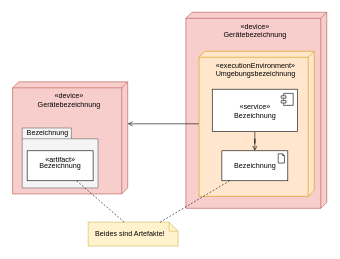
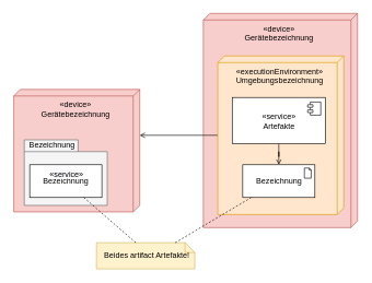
- <mxCell id="6" value="«service»&lt;br&gt;Bezeichnung" style="html=1;dropTarget=0;" parent="2" vertex="1"><mxGeometry x="44" y="128.275" width="142" height="70.451" as="geometry" /></mxCell>
+ <mxCell id="6" value="«service»&lt;br&gt;Artefakte" style="html=1;dropTarget=0;" parent="2" vertex="1"><mxGeometry x="44" y="128.275" width="142" height="70.451" as="geometry" /></mxCell>
- <mxCell id="16" value="&lt;span style=&quot;color: rgb(0 , 0 , 0) ; font-family: &amp;#34;helvetica&amp;#34; ; font-size: 12px ; font-style: normal ; font-weight: 400 ; letter-spacing: normal ; text-align: center ; text-indent: 0px ; text-transform: none ; word-spacing: 0px ; background-color: rgb(248 , 249 , 250) ; display: inline ; float: none&quot;&gt;«artifact»&lt;/span&gt;" style="text;whiteSpace=wrap;html=1;" parent="14" vertex="1"><mxGeometry x="29.002" y="0.999" width="73" height="28" as="geometry" /></mxCell>
+ <mxCell id="16" value="&lt;span style=&quot;color: rgb(0 , 0 , 0) ; font-family: &amp;#34;helvetica&amp;#34; ; font-size: 12px ; font-style: normal ; font-weight: 400 ; letter-spacing: normal ; text-align: center ; text-indent: 0px ; text-transform: none ; word-spacing: 0px ; background-color: rgb(248 , 249 , 250) ; display: inline ; float: none&quot;&gt;«service»&lt;/span&gt;" style="text;whiteSpace=wrap;html=1;" parent="14" vertex="1"><mxGeometry x="29.002" y="0.999" width="73" height="28" as="geometry" /></mxCell>
- <mxCell id="17" value="Beides sind Artefakte!" style="shape=note;size=15;align=left;spacingLeft=10;html=1;whiteSpace=wrap;strokeColor=#d6b656;strokeWidth=1;fillColor=#fff2cc;" parent="1" vertex="1"><mxGeometry x="146" y="370" width="150" height="40" as="geometry" /></mxCell>
+ <mxCell id="17" value="Beides artifact Artefakte!" style="shape=note;size=15;align=left;spacingLeft=10;html=1;whiteSpace=wrap;strokeColor=#d6b656;strokeWidth=1;fillColor=#fff2cc;" parent="1" vertex="1"><mxGeometry x="146" y="370" width="150" height="40" as="geometry" /></mxCell>
